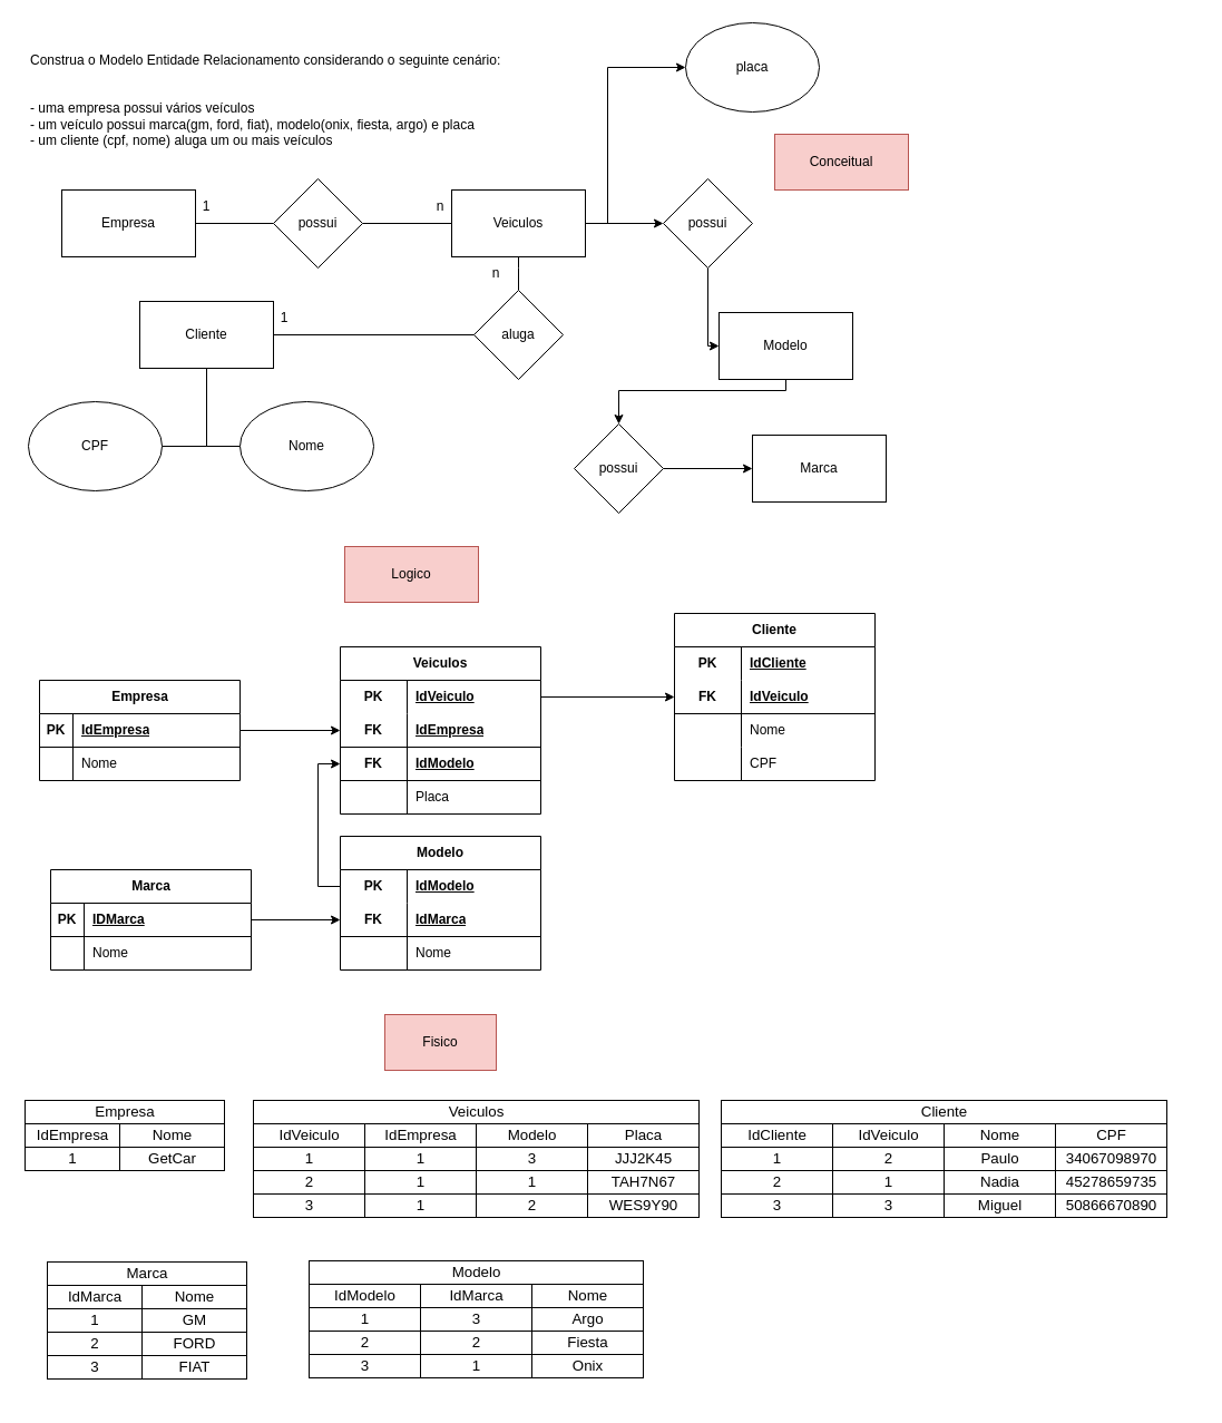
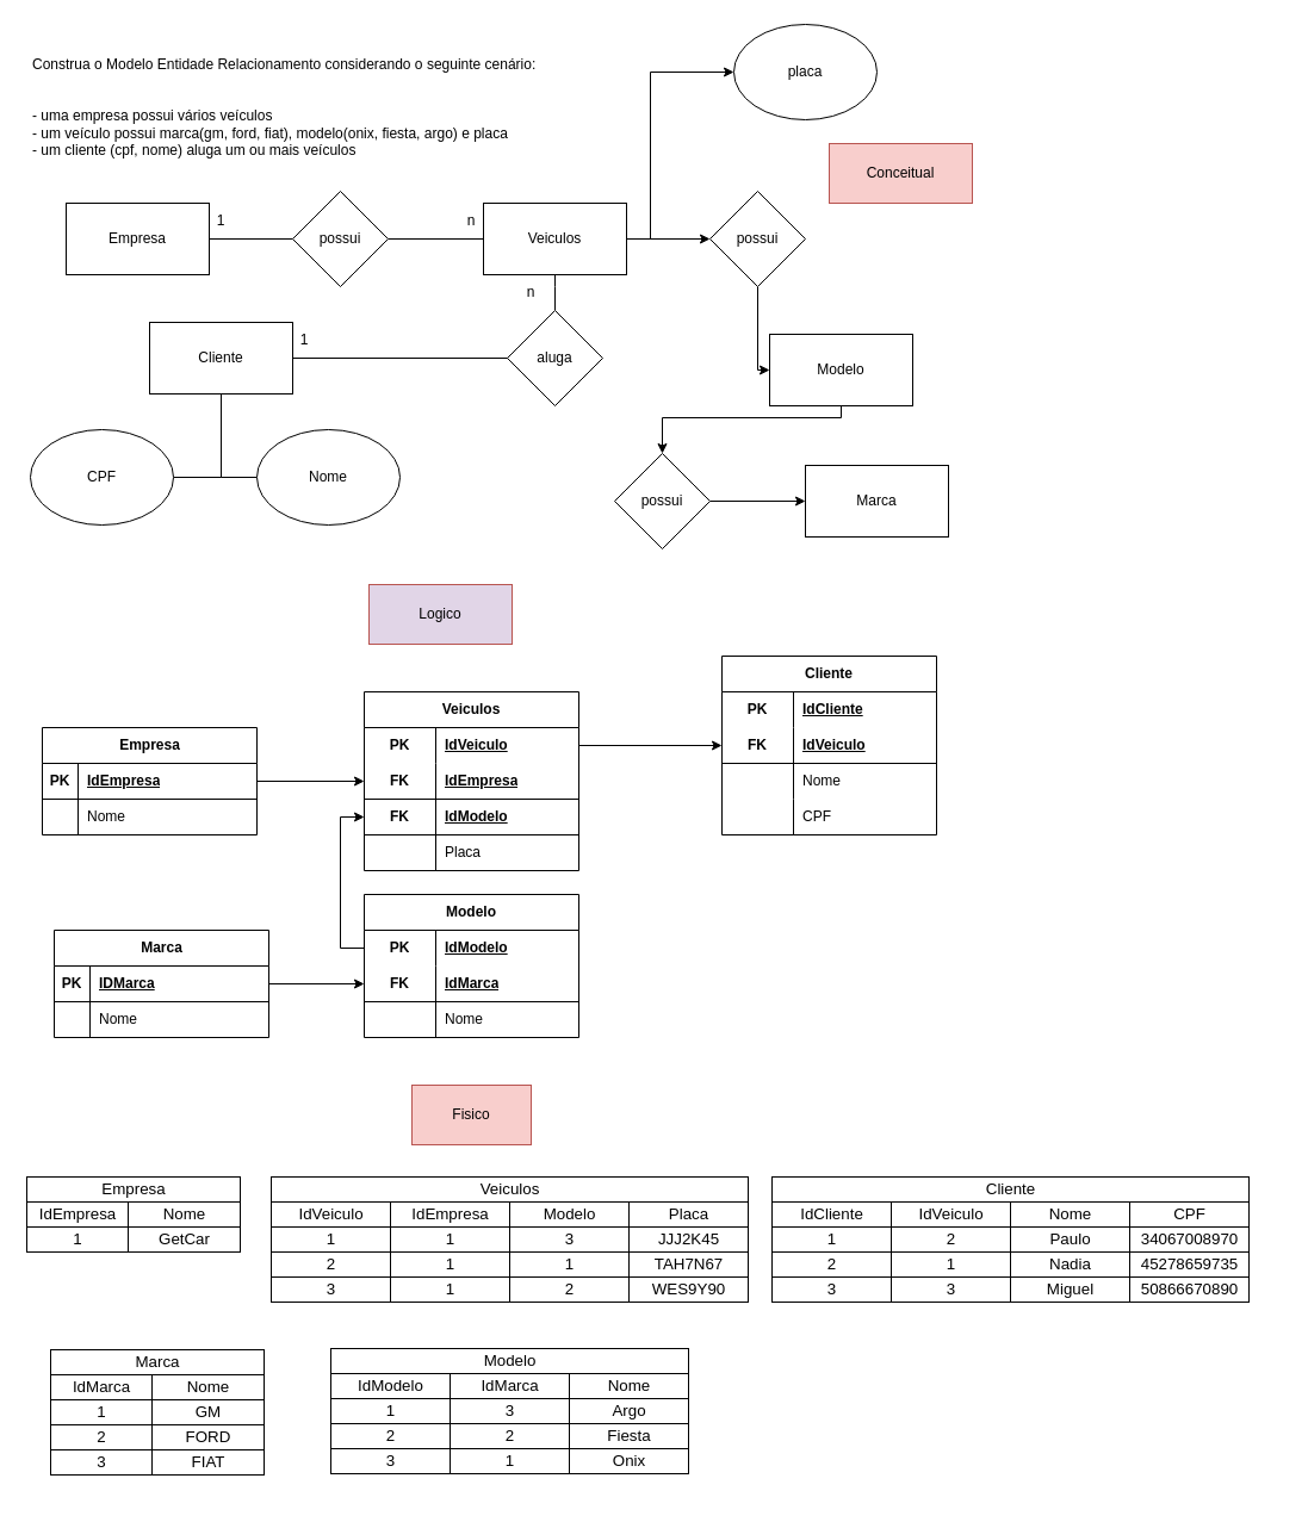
- <mxCell id="85" value="Logico" style="rounded=0;whiteSpace=wrap;html=1;strokeColor=#b85450;fontFamily=Helvetica;fontSize=12;startSize=30;fillColor=#f8cecc;" vertex="1" parent="1"><mxGeometry x="309" y="490" width="120" height="50" as="geometry" /></mxCell>
+ <mxCell id="85" value="Logico" style="rounded=0;whiteSpace=wrap;html=1;strokeColor=#b85450;fontFamily=Helvetica;fontSize=12;startSize=30;fillColor=#e1d5e7;" vertex="1" parent="1"><mxGeometry x="309" y="490" width="120" height="50" as="geometry" /></mxCell>
- <mxCell id="89" value="&lt;table xmlns=&quot;http://www.w3.org/1999/xhtml&quot; cellspacing=&quot;0&quot; cellpadding=&quot;0&quot; dir=&quot;ltr&quot; border=&quot;1&quot; style=&quot;table-layout:fixed;font-size:10pt;font-family:Arial;width:0px;border-collapse:collapse;border:none&quot;&gt;&lt;colgroup&gt;&lt;col width=&quot;100&quot;&gt;&lt;col width=&quot;100&quot;&gt;&lt;col width=&quot;100&quot;&gt;&lt;col width=&quot;100&quot;&gt;&lt;/colgroup&gt;&lt;tbody&gt;&lt;tr style=&quot;height:21px;&quot;&gt;&lt;td style=&quot;border-top:1px solid #000000;border-right:1px solid #000000;border-bottom:1px solid #000000;border-left:1px solid #000000;overflow:hidden;padding:2px 3px 2px 3px;vertical-align:bottom;text-align:center;&quot; rowspan=&quot;1&quot; colspan=&quot;4&quot; data-sheets-value=&quot;{&amp;quot;1&amp;quot;:2,&amp;quot;2&amp;quot;:&amp;quot;Cliente&amp;quot;}&quot;&gt;Cliente&lt;/td&gt;&lt;/tr&gt;&lt;tr style=&quot;height:21px;&quot;&gt;&lt;td style=&quot;border-right:1px solid #000000;border-bottom:1px solid #000000;border-left:1px solid #000000;overflow:hidden;padding:2px 3px 2px 3px;vertical-align:bottom;text-align:center;&quot; data-sheets-value=&quot;{&amp;quot;1&amp;quot;:2,&amp;quot;2&amp;quot;:&amp;quot;IdCliente&amp;quot;}&quot;&gt;IdCliente&lt;/td&gt;&lt;td style=&quot;border-right:1px solid #000000;border-bottom:1px solid #000000;overflow:hidden;padding:2px 3px 2px 3px;vertical-align:bottom;text-align:center;&quot; data-sheets-value=&quot;{&amp;quot;1&amp;quot;:2,&amp;quot;2&amp;quot;:&amp;quot;IdVeiculo&amp;quot;}&quot;&gt;IdVeiculo&lt;/td&gt;&lt;td style=&quot;border-right:1px solid #000000;border-bottom:1px solid #000000;overflow:hidden;padding:2px 3px 2px 3px;vertical-align:bottom;text-align:center;&quot; data-sheets-value=&quot;{&amp;quot;1&amp;quot;:2,&amp;quot;2&amp;quot;:&amp;quot;Nome&amp;quot;}&quot;&gt;Nome&lt;/td&gt;&lt;td style=&quot;border-right:1px solid #000000;border-bottom:1px solid #000000;overflow:hidden;padding:2px 3px 2px 3px;vertical-align:bottom;text-align:center;&quot; data-sheets-value=&quot;{&amp;quot;1&amp;quot;:2,&amp;quot;2&amp;quot;:&amp;quot;CPF&amp;quot;}&quot;&gt;CPF&lt;/td&gt;&lt;/tr&gt;&lt;tr style=&quot;height:21px;&quot;&gt;&lt;td style=&quot;border-right:1px solid #000000;border-bottom:1px solid #000000;border-left:1px solid #000000;overflow:hidden;padding:2px 3px 2px 3px;vertical-align:bottom;text-align:center;&quot; data-sheets-value=&quot;{&amp;quot;1&amp;quot;:3,&amp;quot;3&amp;quot;:1}&quot;&gt;1&lt;/td&gt;&lt;td style=&quot;border-right:1px solid #000000;border-bottom:1px solid #000000;overflow:hidden;padding:2px 3px 2px 3px;vertical-align:bottom;text-align:center;&quot; data-sheets-value=&quot;{&amp;quot;1&amp;quot;:3,&amp;quot;3&amp;quot;:2}&quot;&gt;2&lt;/td&gt;&lt;td style=&quot;border-right:1px solid #000000;border-bottom:1px solid #000000;overflow:hidden;padding:2px 3px 2px 3px;vertical-align:bottom;text-align:center;&quot; data-sheets-value=&quot;{&amp;quot;1&amp;quot;:2,&amp;quot;2&amp;quot;:&amp;quot;Paulo&amp;quot;}&quot;&gt;Paulo&lt;/td&gt;&lt;td style=&quot;border-right:1px solid #000000;border-bottom:1px solid #000000;overflow:hidden;padding:2px 3px 2px 3px;vertical-align:bottom;text-align:center;&quot; data-sheets-value=&quot;{&amp;quot;1&amp;quot;:3,&amp;quot;3&amp;quot;:34067098970}&quot;&gt;34067098970&lt;/td&gt;&lt;/tr&gt;&lt;tr style=&quot;height:21px;&quot;&gt;&lt;td style=&quot;border-right:1px solid #000000;border-bottom:1px solid #000000;border-left:1px solid #000000;overflow:hidden;padding:2px 3px 2px 3px;vertical-align:bottom;text-align:center;&quot; data-sheets-value=&quot;{&amp;quot;1&amp;quot;:3,&amp;quot;3&amp;quot;:2}&quot;&gt;2&lt;/td&gt;&lt;td style=&quot;border-right:1px solid #000000;border-bottom:1px solid #000000;overflow:hidden;padding:2px 3px 2px 3px;vertical-align:bottom;text-align:center;&quot; data-sheets-value=&quot;{&amp;quot;1&amp;quot;:3,&amp;quot;3&amp;quot;:1}&quot;&gt;1&lt;/td&gt;&lt;td style=&quot;border-right:1px solid #000000;border-bottom:1px solid #000000;overflow:hidden;padding:2px 3px 2px 3px;vertical-align:bottom;text-align:center;&quot; data-sheets-value=&quot;{&amp;quot;1&amp;quot;:2,&amp;quot;2&amp;quot;:&amp;quot;Nadia&amp;quot;}&quot;&gt;Nadia&lt;/td&gt;&lt;td style=&quot;border-right:1px solid #000000;border-bottom:1px solid #000000;overflow:hidden;padding:2px 3px 2px 3px;vertical-align:bottom;text-align:center;&quot; data-sheets-value=&quot;{&amp;quot;1&amp;quot;:3,&amp;quot;3&amp;quot;:45278659735}&quot;&gt;45278659735&lt;/td&gt;&lt;/tr&gt;&lt;tr style=&quot;height:21px;&quot;&gt;&lt;td style=&quot;border-right:1px solid #000000;border-bottom:1px solid #000000;border-left:1px solid #000000;overflow:hidden;padding:2px 3px 2px 3px;vertical-align:bottom;text-align:center;&quot; data-sheets-value=&quot;{&amp;quot;1&amp;quot;:3,&amp;quot;3&amp;quot;:3}&quot;&gt;3&lt;/td&gt;&lt;td style=&quot;border-right:1px solid #000000;border-bottom:1px solid #000000;overflow:hidden;padding:2px 3px 2px 3px;vertical-align:bottom;text-align:center;&quot; data-sheets-value=&quot;{&amp;quot;1&amp;quot;:3,&amp;quot;3&amp;quot;:3}&quot;&gt;3&lt;/td&gt;&lt;td style=&quot;border-right:1px solid #000000;border-bottom:1px solid #000000;overflow:hidden;padding:2px 3px 2px 3px;vertical-align:bottom;text-align:center;&quot; data-sheets-value=&quot;{&amp;quot;1&amp;quot;:2,&amp;quot;2&amp;quot;:&amp;quot;Miguel&amp;quot;}&quot;&gt;Miguel&lt;/td&gt;&lt;td style=&quot;border-right:1px solid #000000;border-bottom:1px solid #000000;overflow:hidden;padding:2px 3px 2px 3px;vertical-align:bottom;text-align:center;&quot; data-sheets-value=&quot;{&amp;quot;1&amp;quot;:3,&amp;quot;3&amp;quot;:50866670890}&quot;&gt;50866670890&lt;/td&gt;&lt;/tr&gt;&lt;/tbody&gt;&lt;/table&gt;" style="text;whiteSpace=wrap;html=1;fontSize=12;fontFamily=Helvetica;fontColor=default;" vertex="1" parent="1"><mxGeometry x="645" y="980" width="430" height="130" as="geometry" /></mxCell>
+ <mxCell id="89" value="&lt;table xmlns=&quot;http://www.w3.org/1999/xhtml&quot; cellspacing=&quot;0&quot; cellpadding=&quot;0&quot; dir=&quot;ltr&quot; border=&quot;1&quot; style=&quot;table-layout:fixed;font-size:10pt;font-family:Arial;width:0px;border-collapse:collapse;border:none&quot;&gt;&lt;colgroup&gt;&lt;col width=&quot;100&quot;&gt;&lt;col width=&quot;100&quot;&gt;&lt;col width=&quot;100&quot;&gt;&lt;col width=&quot;100&quot;&gt;&lt;/colgroup&gt;&lt;tbody&gt;&lt;tr style=&quot;height:21px;&quot;&gt;&lt;td style=&quot;border-top:1px solid #000000;border-right:1px solid #000000;border-bottom:1px solid #000000;border-left:1px solid #000000;overflow:hidden;padding:2px 3px 2px 3px;vertical-align:bottom;text-align:center;&quot; rowspan=&quot;1&quot; colspan=&quot;4&quot; data-sheets-value=&quot;{&amp;quot;1&amp;quot;:2,&amp;quot;2&amp;quot;:&amp;quot;Cliente&amp;quot;}&quot;&gt;Cliente&lt;/td&gt;&lt;/tr&gt;&lt;tr style=&quot;height:21px;&quot;&gt;&lt;td style=&quot;border-right:1px solid #000000;border-bottom:1px solid #000000;border-left:1px solid #000000;overflow:hidden;padding:2px 3px 2px 3px;vertical-align:bottom;text-align:center;&quot; data-sheets-value=&quot;{&amp;quot;1&amp;quot;:2,&amp;quot;2&amp;quot;:&amp;quot;IdCliente&amp;quot;}&quot;&gt;IdCliente&lt;/td&gt;&lt;td style=&quot;border-right:1px solid #000000;border-bottom:1px solid #000000;overflow:hidden;padding:2px 3px 2px 3px;vertical-align:bottom;text-align:center;&quot; data-sheets-value=&quot;{&amp;quot;1&amp;quot;:2,&amp;quot;2&amp;quot;:&amp;quot;IdVeiculo&amp;quot;}&quot;&gt;IdVeiculo&lt;/td&gt;&lt;td style=&quot;border-right:1px solid #000000;border-bottom:1px solid #000000;overflow:hidden;padding:2px 3px 2px 3px;vertical-align:bottom;text-align:center;&quot; data-sheets-value=&quot;{&amp;quot;1&amp;quot;:2,&amp;quot;2&amp;quot;:&amp;quot;Nome&amp;quot;}&quot;&gt;Nome&lt;/td&gt;&lt;td style=&quot;border-right:1px solid #000000;border-bottom:1px solid #000000;overflow:hidden;padding:2px 3px 2px 3px;vertical-align:bottom;text-align:center;&quot; data-sheets-value=&quot;{&amp;quot;1&amp;quot;:2,&amp;quot;2&amp;quot;:&amp;quot;CPF&amp;quot;}&quot;&gt;CPF&lt;/td&gt;&lt;/tr&gt;&lt;tr style=&quot;height:21px;&quot;&gt;&lt;td style=&quot;border-right:1px solid #000000;border-bottom:1px solid #000000;border-left:1px solid #000000;overflow:hidden;padding:2px 3px 2px 3px;vertical-align:bottom;text-align:center;&quot; data-sheets-value=&quot;{&amp;quot;1&amp;quot;:3,&amp;quot;3&amp;quot;:1}&quot;&gt;1&lt;/td&gt;&lt;td style=&quot;border-right:1px solid #000000;border-bottom:1px solid #000000;overflow:hidden;padding:2px 3px 2px 3px;vertical-align:bottom;text-align:center;&quot; data-sheets-value=&quot;{&amp;quot;1&amp;quot;:3,&amp;quot;3&amp;quot;:2}&quot;&gt;2&lt;/td&gt;&lt;td style=&quot;border-right:1px solid #000000;border-bottom:1px solid #000000;overflow:hidden;padding:2px 3px 2px 3px;vertical-align:bottom;text-align:center;&quot; data-sheets-value=&quot;{&amp;quot;1&amp;quot;:2,&amp;quot;2&amp;quot;:&amp;quot;Paulo&amp;quot;}&quot;&gt;Paulo&lt;/td&gt;&lt;td style=&quot;border-right:1px solid #000000;border-bottom:1px solid #000000;overflow:hidden;padding:2px 3px 2px 3px;vertical-align:bottom;text-align:center;&quot; data-sheets-value=&quot;{&amp;quot;1&amp;quot;:3,&amp;quot;3&amp;quot;:34067098970}&quot;&gt;34067008970&lt;/td&gt;&lt;/tr&gt;&lt;tr style=&quot;height:21px;&quot;&gt;&lt;td style=&quot;border-right:1px solid #000000;border-bottom:1px solid #000000;border-left:1px solid #000000;overflow:hidden;padding:2px 3px 2px 3px;vertical-align:bottom;text-align:center;&quot; data-sheets-value=&quot;{&amp;quot;1&amp;quot;:3,&amp;quot;3&amp;quot;:2}&quot;&gt;2&lt;/td&gt;&lt;td style=&quot;border-right:1px solid #000000;border-bottom:1px solid #000000;overflow:hidden;padding:2px 3px 2px 3px;vertical-align:bottom;text-align:center;&quot; data-sheets-value=&quot;{&amp;quot;1&amp;quot;:3,&amp;quot;3&amp;quot;:1}&quot;&gt;1&lt;/td&gt;&lt;td style=&quot;border-right:1px solid #000000;border-bottom:1px solid #000000;overflow:hidden;padding:2px 3px 2px 3px;vertical-align:bottom;text-align:center;&quot; data-sheets-value=&quot;{&amp;quot;1&amp;quot;:2,&amp;quot;2&amp;quot;:&amp;quot;Nadia&amp;quot;}&quot;&gt;Nadia&lt;/td&gt;&lt;td style=&quot;border-right:1px solid #000000;border-bottom:1px solid #000000;overflow:hidden;padding:2px 3px 2px 3px;vertical-align:bottom;text-align:center;&quot; data-sheets-value=&quot;{&amp;quot;1&amp;quot;:3,&amp;quot;3&amp;quot;:45278659735}&quot;&gt;45278659735&lt;/td&gt;&lt;/tr&gt;&lt;tr style=&quot;height:21px;&quot;&gt;&lt;td style=&quot;border-right:1px solid #000000;border-bottom:1px solid #000000;border-left:1px solid #000000;overflow:hidden;padding:2px 3px 2px 3px;vertical-align:bottom;text-align:center;&quot; data-sheets-value=&quot;{&amp;quot;1&amp;quot;:3,&amp;quot;3&amp;quot;:3}&quot;&gt;3&lt;/td&gt;&lt;td style=&quot;border-right:1px solid #000000;border-bottom:1px solid #000000;overflow:hidden;padding:2px 3px 2px 3px;vertical-align:bottom;text-align:center;&quot; data-sheets-value=&quot;{&amp;quot;1&amp;quot;:3,&amp;quot;3&amp;quot;:3}&quot;&gt;3&lt;/td&gt;&lt;td style=&quot;border-right:1px solid #000000;border-bottom:1px solid #000000;overflow:hidden;padding:2px 3px 2px 3px;vertical-align:bottom;text-align:center;&quot; data-sheets-value=&quot;{&amp;quot;1&amp;quot;:2,&amp;quot;2&amp;quot;:&amp;quot;Miguel&amp;quot;}&quot;&gt;Miguel&lt;/td&gt;&lt;td style=&quot;border-right:1px solid #000000;border-bottom:1px solid #000000;overflow:hidden;padding:2px 3px 2px 3px;vertical-align:bottom;text-align:center;&quot; data-sheets-value=&quot;{&amp;quot;1&amp;quot;:3,&amp;quot;3&amp;quot;:50866670890}&quot;&gt;50866670890&lt;/td&gt;&lt;/tr&gt;&lt;/tbody&gt;&lt;/table&gt;" style="text;whiteSpace=wrap;html=1;fontSize=12;fontFamily=Helvetica;fontColor=default;" vertex="1" parent="1"><mxGeometry x="645" y="980" width="430" height="130" as="geometry" /></mxCell>
